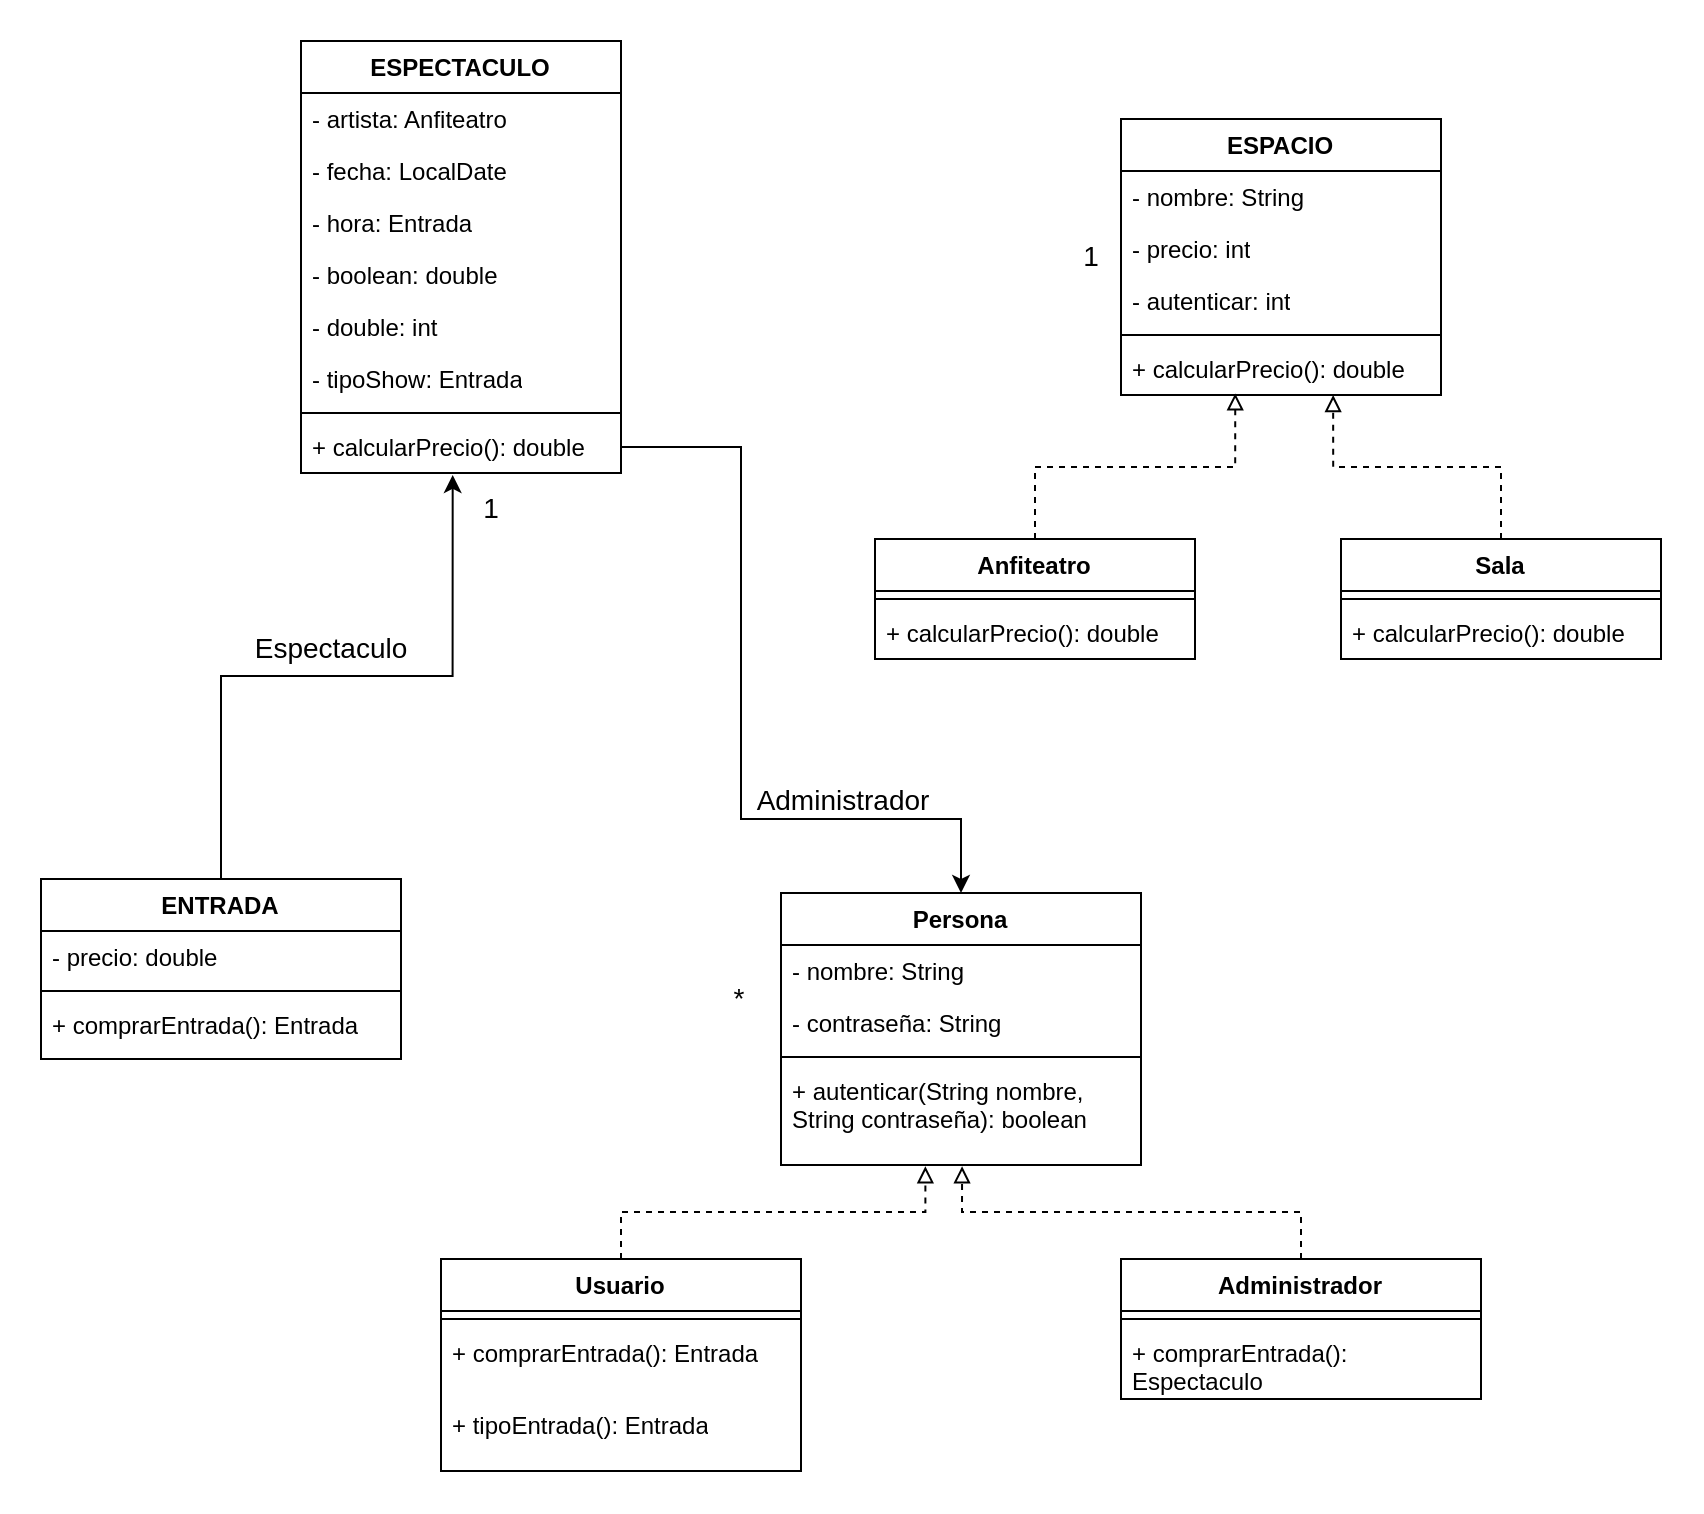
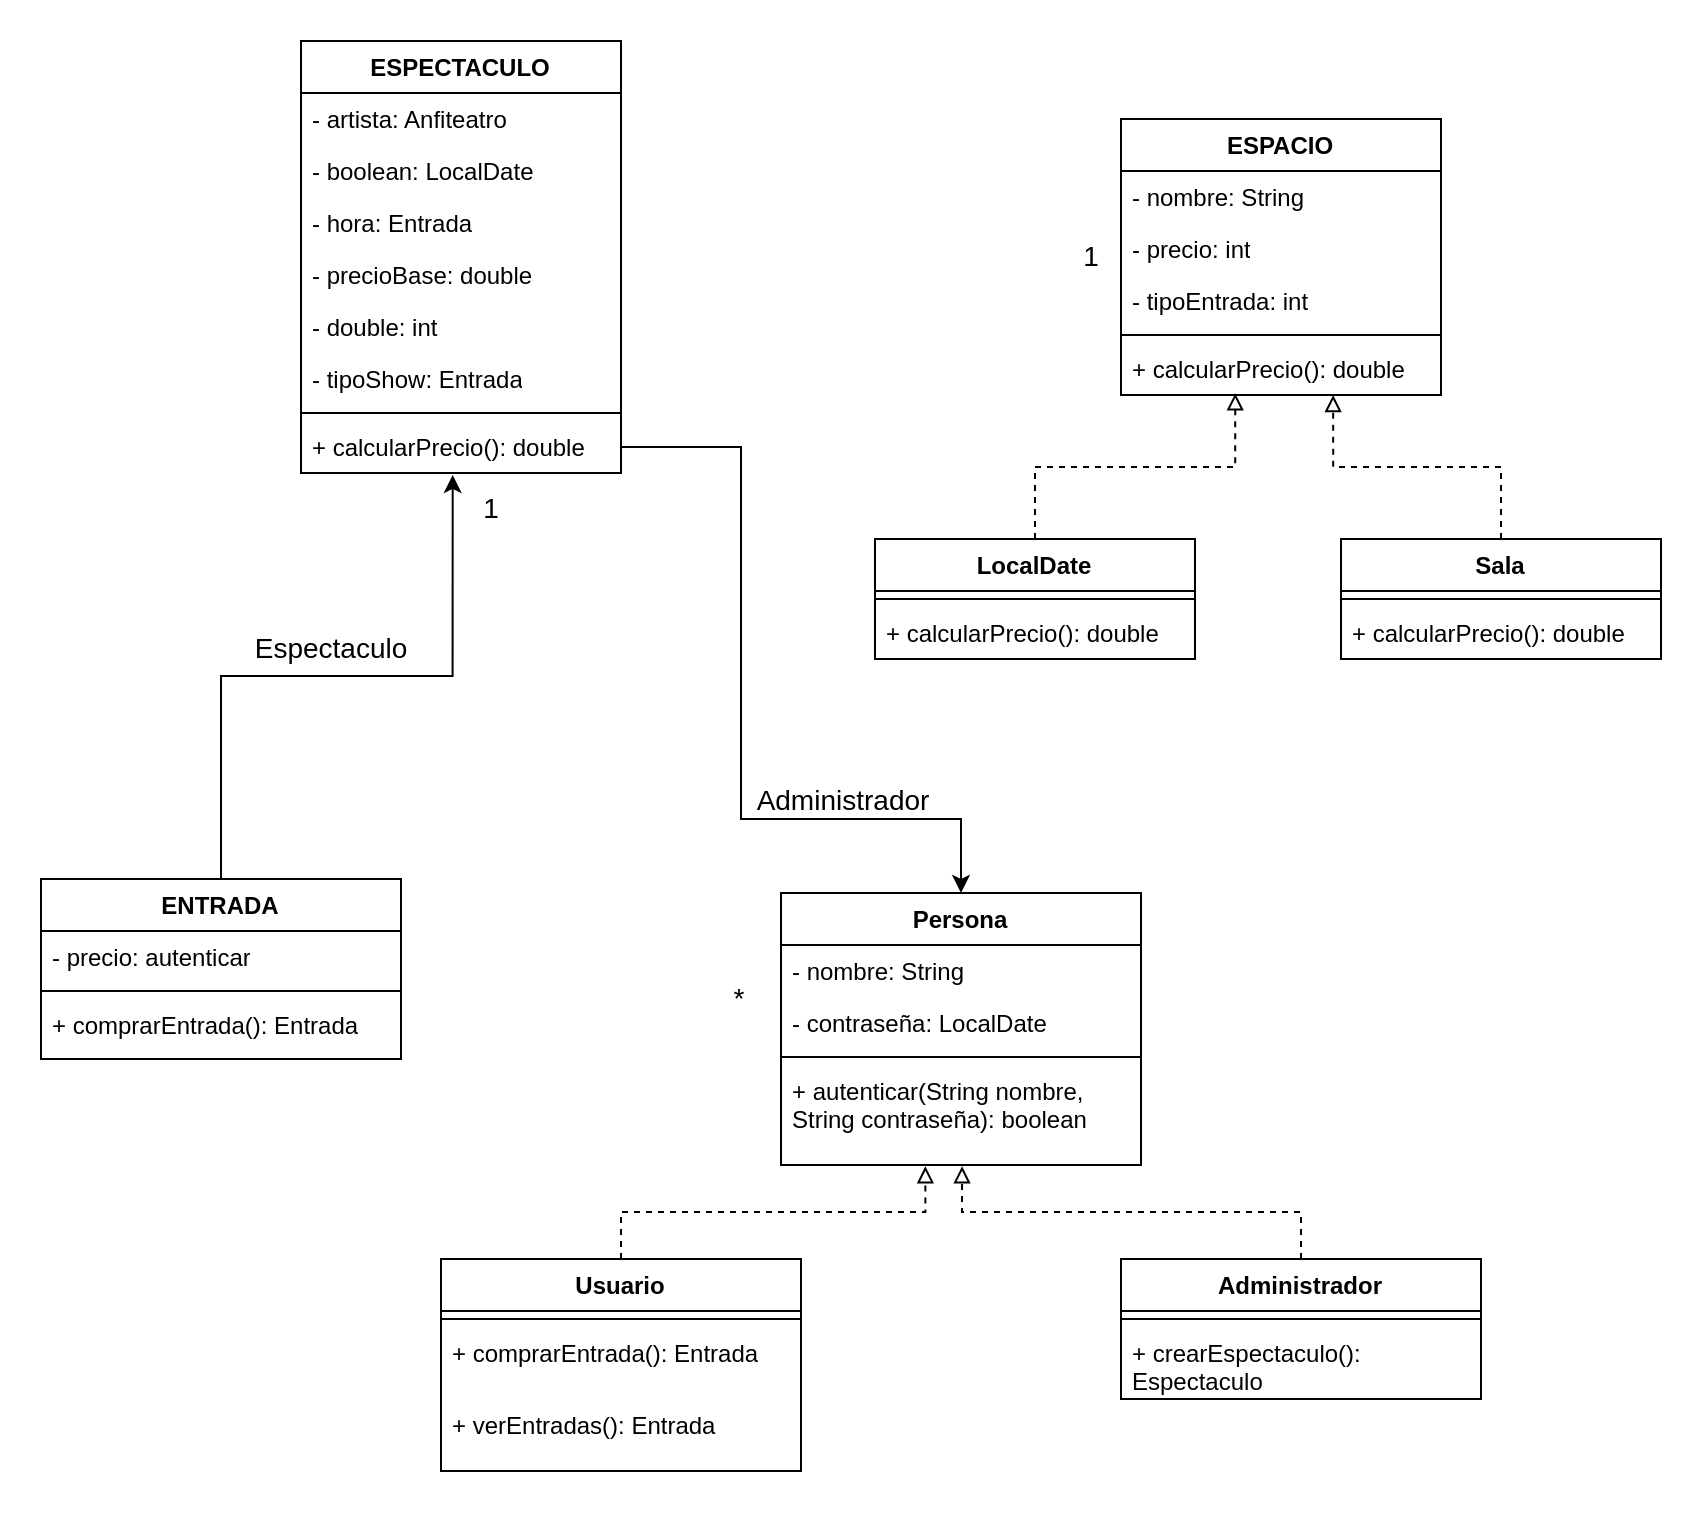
- <mxCell id="4" value="- fecha: LocalDate" style="text;strokeColor=none;fillColor=none;align=left;verticalAlign=top;spacingLeft=4;spacingRight=4;overflow=hidden;rotatable=0;points=[[0,0.5],[1,0.5]];portConstraint=eastwest;whiteSpace=wrap;html=1;" parent="2" vertex="1"><mxGeometry y="52" width="160" height="26" as="geometry" /></mxCell>
+ <mxCell id="4" value="- boolean: LocalDate" style="text;strokeColor=none;fillColor=none;align=left;verticalAlign=top;spacingLeft=4;spacingRight=4;overflow=hidden;rotatable=0;points=[[0,0.5],[1,0.5]];portConstraint=eastwest;whiteSpace=wrap;html=1;" parent="2" vertex="1"><mxGeometry y="52" width="160" height="26" as="geometry" /></mxCell>
- <mxCell id="6" value="- boolean: double" style="text;strokeColor=none;fillColor=none;align=left;verticalAlign=top;spacingLeft=4;spacingRight=4;overflow=hidden;rotatable=0;points=[[0,0.5],[1,0.5]];portConstraint=eastwest;whiteSpace=wrap;html=1;" parent="2" vertex="1"><mxGeometry y="104" width="160" height="26" as="geometry" /></mxCell>
+ <mxCell id="6" value="- precioBase: double" style="text;strokeColor=none;fillColor=none;align=left;verticalAlign=top;spacingLeft=4;spacingRight=4;overflow=hidden;rotatable=0;points=[[0,0.5],[1,0.5]];portConstraint=eastwest;whiteSpace=wrap;html=1;" parent="2" vertex="1"><mxGeometry y="104" width="160" height="26" as="geometry" /></mxCell>
- <mxCell id="17" value="- autenticar: int" style="text;strokeColor=none;fillColor=none;align=left;verticalAlign=top;spacingLeft=4;spacingRight=4;overflow=hidden;rotatable=0;points=[[0,0.5],[1,0.5]];portConstraint=eastwest;whiteSpace=wrap;html=1;" parent="14" vertex="1"><mxGeometry y="78" width="160" height="26" as="geometry" /></mxCell>
+ <mxCell id="17" value="- tipoEntrada: int" style="text;strokeColor=none;fillColor=none;align=left;verticalAlign=top;spacingLeft=4;spacingRight=4;overflow=hidden;rotatable=0;points=[[0,0.5],[1,0.5]];portConstraint=eastwest;whiteSpace=wrap;html=1;" parent="14" vertex="1"><mxGeometry y="78" width="160" height="26" as="geometry" /></mxCell>
- <mxCell id="11" value="Anfiteatro" style="swimlane;fontStyle=1;align=center;verticalAlign=top;childLayout=stackLayout;horizontal=1;startSize=26;horizontalStack=0;resizeParent=1;resizeParentMax=0;resizeLast=0;collapsible=1;marginBottom=0;whiteSpace=wrap;html=1;" parent="1" vertex="1"><mxGeometry x="437" y="269" width="160" height="60" as="geometry" /></mxCell>
+ <mxCell id="11" value="LocalDate" style="swimlane;fontStyle=1;align=center;verticalAlign=top;childLayout=stackLayout;horizontal=1;startSize=26;horizontalStack=0;resizeParent=1;resizeParentMax=0;resizeLast=0;collapsible=1;marginBottom=0;whiteSpace=wrap;html=1;" parent="1" vertex="1"><mxGeometry x="437" y="269" width="160" height="60" as="geometry" /></mxCell>
- <mxCell id="31" value="- precio: double" style="text;strokeColor=none;fillColor=none;align=left;verticalAlign=top;spacingLeft=4;spacingRight=4;overflow=hidden;rotatable=0;points=[[0,0.5],[1,0.5]];portConstraint=eastwest;whiteSpace=wrap;html=1;" parent="30" vertex="1"><mxGeometry y="26" width="180" height="26" as="geometry" /></mxCell>
+ <mxCell id="31" value="- precio: autenticar" style="text;strokeColor=none;fillColor=none;align=left;verticalAlign=top;spacingLeft=4;spacingRight=4;overflow=hidden;rotatable=0;points=[[0,0.5],[1,0.5]];portConstraint=eastwest;whiteSpace=wrap;html=1;" parent="30" vertex="1"><mxGeometry y="26" width="180" height="26" as="geometry" /></mxCell>
- <mxCell id="27" value="- contraseña: String" style="text;strokeColor=none;fillColor=none;align=left;verticalAlign=top;spacingLeft=4;spacingRight=4;overflow=hidden;rotatable=0;points=[[0,0.5],[1,0.5]];portConstraint=eastwest;whiteSpace=wrap;html=1;" parent="25" vertex="1"><mxGeometry y="52" width="180" height="26" as="geometry" /></mxCell>
+ <mxCell id="27" value="- contraseña: LocalDate" style="text;strokeColor=none;fillColor=none;align=left;verticalAlign=top;spacingLeft=4;spacingRight=4;overflow=hidden;rotatable=0;points=[[0,0.5],[1,0.5]];portConstraint=eastwest;whiteSpace=wrap;html=1;" parent="25" vertex="1"><mxGeometry y="52" width="180" height="26" as="geometry" /></mxCell>
- <mxCell id="42" value="+ comprarEntrada(): Espectaculo" style="text;strokeColor=none;fillColor=none;align=left;verticalAlign=top;spacingLeft=4;spacingRight=4;overflow=hidden;rotatable=0;points=[[0,0.5],[1,0.5]];portConstraint=eastwest;whiteSpace=wrap;html=1;" vertex="1" parent="40"><mxGeometry y="34" width="180" height="36" as="geometry" /></mxCell>
+ <mxCell id="42" value="+ crearEspectaculo(): Espectaculo" style="text;strokeColor=none;fillColor=none;align=left;verticalAlign=top;spacingLeft=4;spacingRight=4;overflow=hidden;rotatable=0;points=[[0,0.5],[1,0.5]];portConstraint=eastwest;whiteSpace=wrap;html=1;" vertex="1" parent="40"><mxGeometry y="34" width="180" height="36" as="geometry" /></mxCell>
- <mxCell id="39" value="+ tipoEntrada(): Entrada" style="text;strokeColor=none;fillColor=none;align=left;verticalAlign=top;spacingLeft=4;spacingRight=4;overflow=hidden;rotatable=0;points=[[0,0.5],[1,0.5]];portConstraint=eastwest;whiteSpace=wrap;html=1;" vertex="1" parent="36"><mxGeometry y="70" width="180" height="36" as="geometry" /></mxCell>
+ <mxCell id="39" value="+ verEntradas(): Entrada" style="text;strokeColor=none;fillColor=none;align=left;verticalAlign=top;spacingLeft=4;spacingRight=4;overflow=hidden;rotatable=0;points=[[0,0.5],[1,0.5]];portConstraint=eastwest;whiteSpace=wrap;html=1;" vertex="1" parent="36"><mxGeometry y="70" width="180" height="36" as="geometry" /></mxCell>
